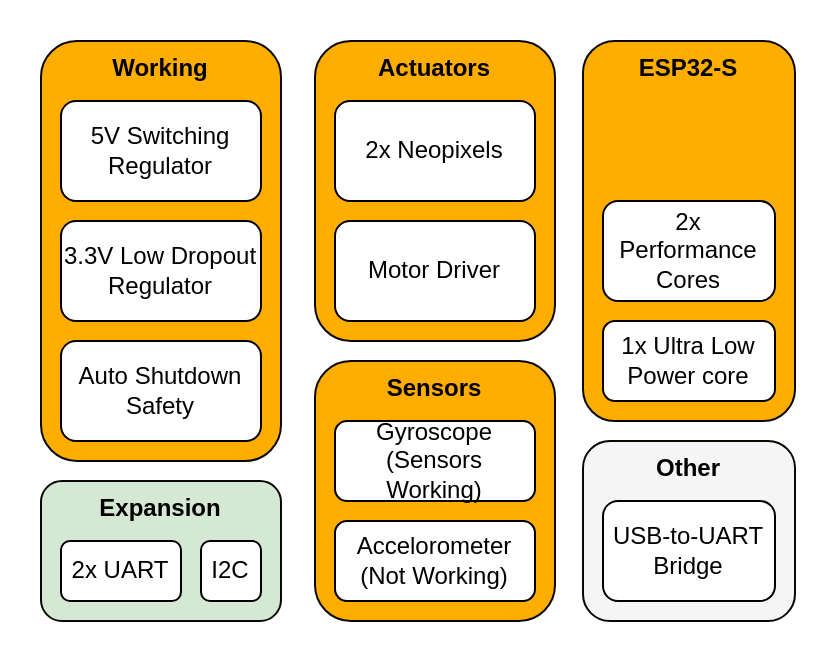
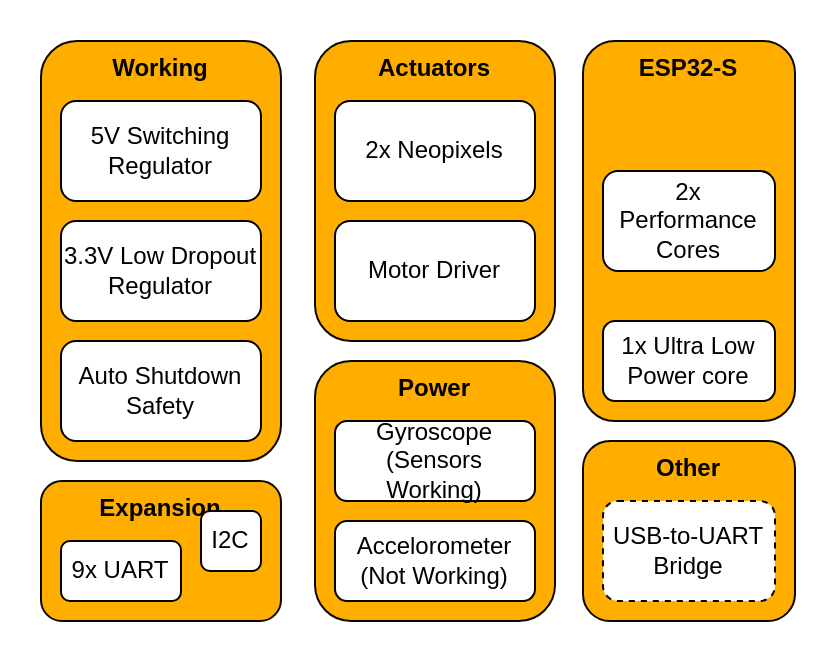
- <mxCell id="12" value="2x Performance Cores" style="rounded=1;whiteSpace=wrap;html=1;" vertex="1" parent="1"><mxGeometry x="301" y="100" width="86" height="50" as="geometry" /></mxCell>
+ <mxCell id="12" value="2x Performance Cores" style="rounded=1;whiteSpace=wrap;html=1;" vertex="1" parent="1"><mxGeometry x="301" y="85" width="86" height="50" as="geometry" /></mxCell>
- <mxCell id="4" value="&lt;b&gt;Sensors&lt;/b&gt;" style="rounded=1;whiteSpace=wrap;html=1;verticalAlign=top;fillColor=#FFAE00;strokeColor=#0A0802;" vertex="1" parent="1"><mxGeometry x="157" y="180" width="120" height="130" as="geometry" /></mxCell>
+ <mxCell id="4" value="&lt;b&gt;Power&lt;/b&gt;" style="rounded=1;whiteSpace=wrap;html=1;verticalAlign=top;fillColor=#FFAE00;strokeColor=#0A0802;" vertex="1" parent="1"><mxGeometry x="157" y="180" width="120" height="130" as="geometry" /></mxCell>
- <mxCell id="2" value="&lt;b&gt;Other&lt;/b&gt;" style="rounded=1;whiteSpace=wrap;html=1;verticalAlign=top;fillColor=#f5f5f5;strokeColor=#0A0802;" vertex="1" parent="1"><mxGeometry x="291" y="220" width="106" height="90" as="geometry" /></mxCell>
+ <mxCell id="2" value="&lt;b&gt;Other&lt;/b&gt;" style="rounded=1;whiteSpace=wrap;html=1;verticalAlign=top;fillColor=#FFAE00;strokeColor=#0A0802;" vertex="1" parent="1"><mxGeometry x="291" y="220" width="106" height="90" as="geometry" /></mxCell>
- <mxCell id="17" value="&lt;b&gt;Expansion&lt;/b&gt;" style="rounded=1;whiteSpace=wrap;html=1;verticalAlign=top;fillColor=#d5e8d4;strokeColor=#0A0802;" vertex="1" parent="1"><mxGeometry x="20" y="240" width="120" height="70" as="geometry" /></mxCell>
+ <mxCell id="17" value="&lt;b&gt;Expansion&lt;/b&gt;" style="rounded=1;whiteSpace=wrap;html=1;verticalAlign=top;fillColor=#FFAE00;strokeColor=#0A0802;" vertex="1" parent="1"><mxGeometry x="20" y="240" width="120" height="70" as="geometry" /></mxCell>
- <mxCell id="7" value="USB-to-UART Bridge" style="rounded=1;whiteSpace=wrap;html=1;" vertex="1" parent="1"><mxGeometry x="301" y="250" width="86" height="50" as="geometry" /></mxCell>
+ <mxCell id="7" value="USB-to-UART Bridge" style="rounded=1;whiteSpace=wrap;html=1;dashed=1;" vertex="1" parent="1"><mxGeometry x="301" y="250" width="86" height="50" as="geometry" /></mxCell>
- <mxCell id="18" value="2x UART" style="rounded=1;whiteSpace=wrap;html=1;" vertex="1" parent="1"><mxGeometry x="30" y="270" width="60" height="30" as="geometry" /></mxCell>
+ <mxCell id="18" value="9x UART" style="rounded=1;whiteSpace=wrap;html=1;" vertex="1" parent="1"><mxGeometry x="30" y="270" width="60" height="30" as="geometry" /></mxCell>
- <mxCell id="19" value="I2C" style="rounded=1;whiteSpace=wrap;html=1;" vertex="1" parent="1"><mxGeometry x="100" y="270" width="30" height="30" as="geometry" /></mxCell>
+ <mxCell id="19" value="I2C" style="rounded=1;whiteSpace=wrap;html=1;" vertex="1" parent="1"><mxGeometry x="100" y="255" width="30" height="30" as="geometry" /></mxCell>
